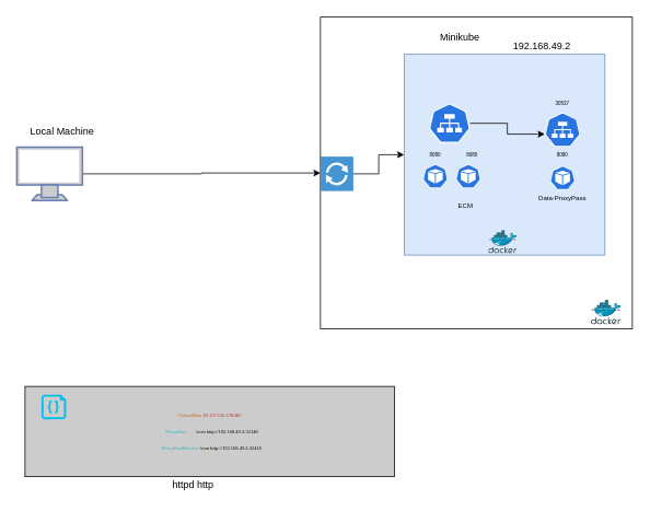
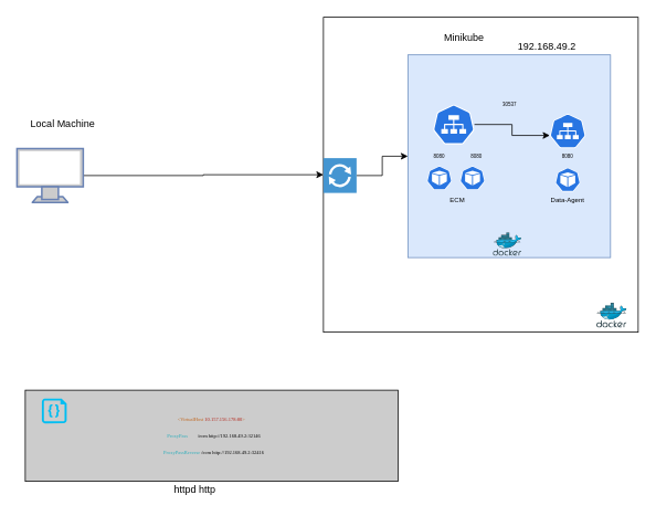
- <mxCell id="21" value="30537" style="text;html=1;strokeColor=none;fillColor=none;align=center;verticalAlign=middle;whiteSpace=wrap;rounded=0;fontFamily=Helvetica;fontSize=6;" vertex="1" parent="1"><mxGeometry x="665" y="116.4" width="40" height="20" as="geometry" /></mxCell>
+ <mxCell id="21" value="30537" style="text;html=1;strokeColor=none;fillColor=none;align=center;verticalAlign=middle;whiteSpace=wrap;rounded=0;fontFamily=Helvetica;fontSize=6;" vertex="1" parent="1"><mxGeometry x="595" y="116.4" width="40" height="20" as="geometry" /></mxCell>
- <mxCell id="10" value="Local Machine" style="text;html=1;align=center;verticalAlign=middle;resizable=0;points=[];autosize=1;strokeColor=none;" parent="1" vertex="1"><mxGeometry x="30" y="149.4" width="90" height="20" as="geometry" /></mxCell>
+ <mxCell id="10" value="Local Machine" style="text;html=1;align=center;verticalAlign=middle;resizable=0;points=[];autosize=1;strokeColor=none;" parent="1" vertex="1"><mxGeometry x="30" y="139.4" width="90" height="20" as="geometry" /></mxCell>
- <mxCell id="24" value="&lt;p style=&quot;font-size: 8px&quot;&gt;&lt;font style=&quot;font-size: 8px&quot;&gt;Data-ProxyPass&lt;/font&gt;&lt;/p&gt;" style="text;html=1;strokeColor=none;fillColor=none;align=center;verticalAlign=middle;whiteSpace=wrap;rounded=0;fontSize=8;" vertex="1" parent="1"><mxGeometry x="640" y="230" width="90" height="20" as="geometry" /></mxCell>
+ <mxCell id="24" value="&lt;p style=&quot;font-size: 8px&quot;&gt;&lt;font style=&quot;font-size: 8px&quot;&gt;Data-Agent&lt;/font&gt;&lt;/p&gt;" style="text;html=1;strokeColor=none;fillColor=none;align=center;verticalAlign=middle;whiteSpace=wrap;rounded=0;fontSize=8;" vertex="1" parent="1"><mxGeometry x="640" y="230" width="90" height="20" as="geometry" /></mxCell>
- <mxCell id="16" value="&lt;p style=&quot;font-size: 8px;&quot;&gt;&lt;font style=&quot;font-size: 8px;&quot;&gt;ECM&lt;/font&gt;&lt;/p&gt;" style="text;html=1;strokeColor=none;fillColor=none;align=center;verticalAlign=middle;whiteSpace=wrap;rounded=0;fontSize=8;" vertex="1" parent="1"><mxGeometry x="547.3" y="240" width="40" height="20" as="geometry" /></mxCell>
+ <mxCell id="16" value="&lt;p style=&quot;font-size: 8px;&quot;&gt;&lt;font style=&quot;font-size: 8px;&quot;&gt;ECM&lt;/font&gt;&lt;/p&gt;" style="text;html=1;strokeColor=none;fillColor=none;align=center;verticalAlign=middle;whiteSpace=wrap;rounded=0;fontSize=8;" vertex="1" parent="1"><mxGeometry x="532.3" y="230" width="40" height="20" as="geometry" /></mxCell>
